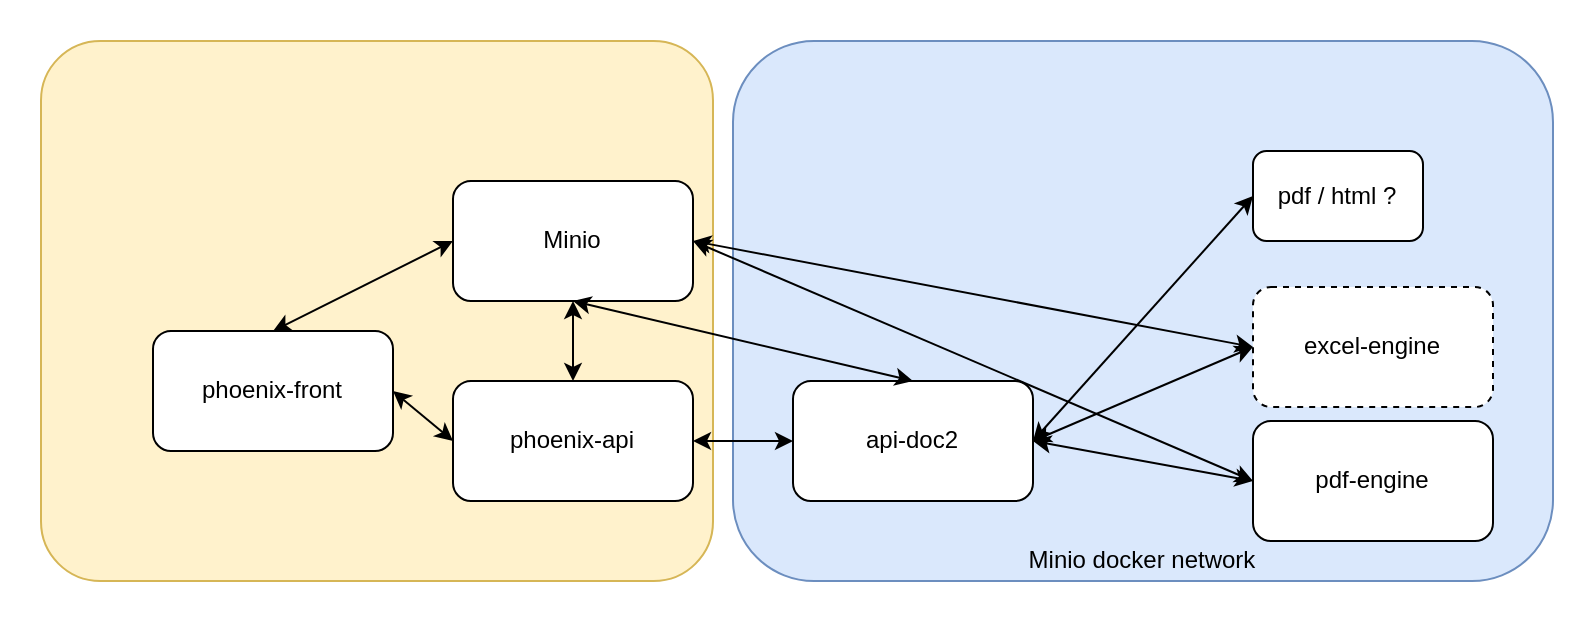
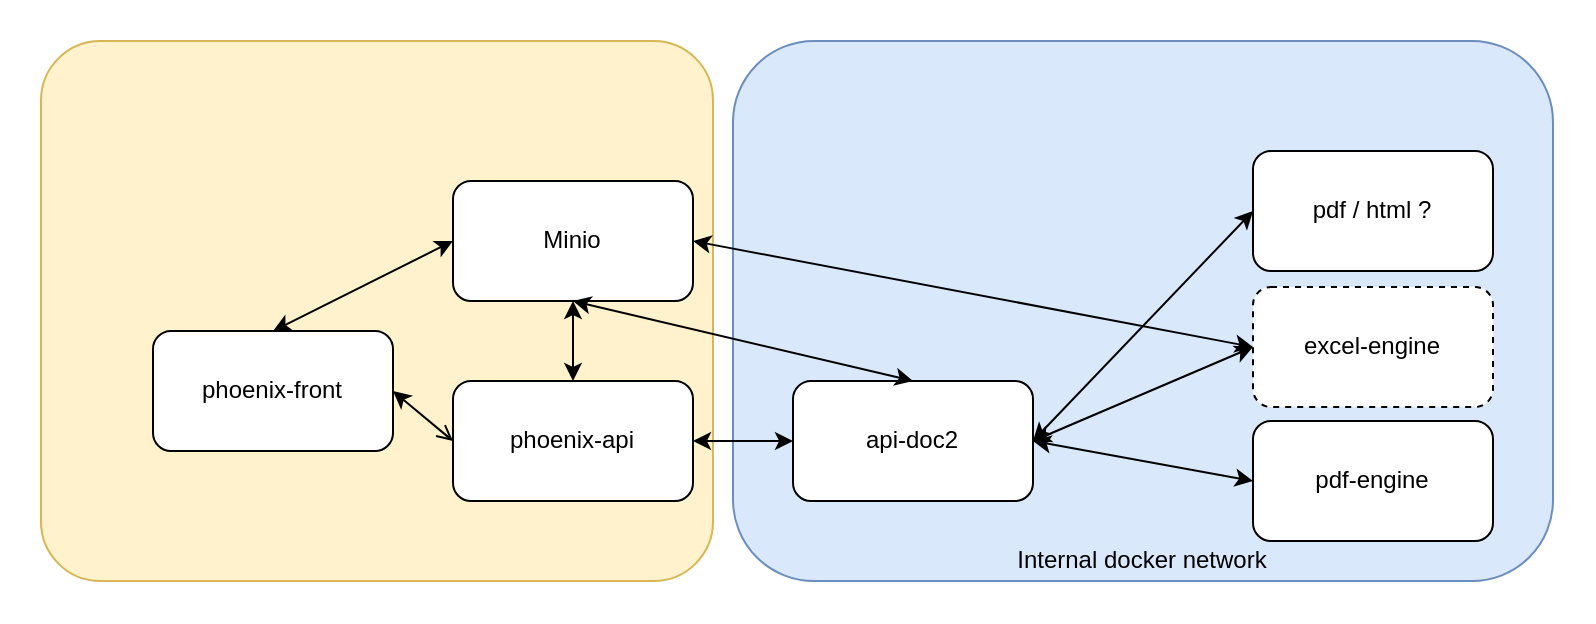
- <mxCell id="9" value="pdf / html ?" style="rounded=1;whiteSpace=wrap;html=1;" vertex="1" parent="1"><mxGeometry x="626" y="75" width="85" height="45" as="geometry" /></mxCell>
+ <mxCell id="9" value="pdf / html ?" style="rounded=1;whiteSpace=wrap;html=1;" vertex="1" parent="1"><mxGeometry x="626" y="75" width="120" height="60" as="geometry" /></mxCell>
- <mxCell id="20" value="" style="endArrow=classic;startArrow=classic;html=1;exitX=1;exitY=0.5;exitDx=0;exitDy=0;entryX=0;entryY=0.5;entryDx=0;entryDy=0;" edge="1" parent="1" source="5" target="7"><mxGeometry width="50" height="50" relative="1" as="geometry"><mxPoint x="366" y="90" as="sourcePoint" /><mxPoint x="646" y="90" as="targetPoint" /></mxGeometry></mxCell>
- <mxCell id="15" value="" style="endArrow=classic;startArrow=classic;html=1;exitX=1;exitY=0.5;exitDx=0;exitDy=0;entryX=0;entryY=0.5;entryDx=0;entryDy=0;" edge="1" parent="1" source="14" target="4"><mxGeometry width="50" height="50" relative="1" as="geometry"><mxPoint x="356" y="190" as="sourcePoint" /><mxPoint x="186" y="180" as="targetPoint" /></mxGeometry></mxCell>
+ <mxCell id="15" value="" style="endArrow=open;startArrow=classic;html=1;exitX=1;exitY=0.5;exitDx=0;exitDy=0;entryX=0;entryY=0.5;entryDx=0;entryDy=0;" edge="1" parent="1" source="14" target="4"><mxGeometry width="50" height="50" relative="1" as="geometry"><mxPoint x="356" y="190" as="sourcePoint" /><mxPoint x="186" y="180" as="targetPoint" /></mxGeometry></mxCell>
- <mxCell id="21" value="Minio docker network" style="text;html=1;strokeColor=none;fillColor=none;align=center;verticalAlign=middle;whiteSpace=wrap;rounded=0;" vertex="1" parent="1"><mxGeometry x="471" y="270" width="200" height="20" as="geometry" /></mxCell>
+ <mxCell id="21" value="Internal docker network" style="text;html=1;strokeColor=none;fillColor=none;align=center;verticalAlign=middle;whiteSpace=wrap;rounded=0;" vertex="1" parent="1"><mxGeometry x="471" y="270" width="200" height="20" as="geometry" /></mxCell>
